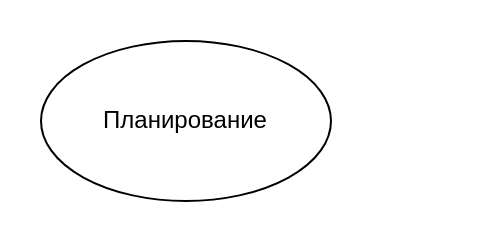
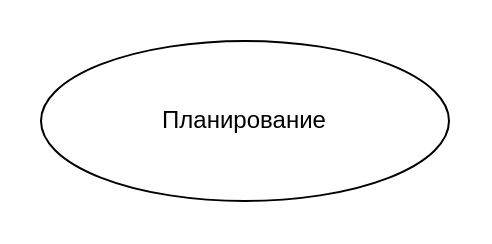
- <mxCell id="2" value="Планирование" style="ellipse;whiteSpace=wrap;html=1;" vertex="1" parent="1"><mxGeometry x="20" y="20" width="145" height="80" as="geometry" /></mxCell>
+ <mxCell id="2" value="Планирование" style="ellipse;whiteSpace=wrap;html=1;" vertex="1" parent="1"><mxGeometry x="20" y="20" width="204" height="80" as="geometry" /></mxCell>
